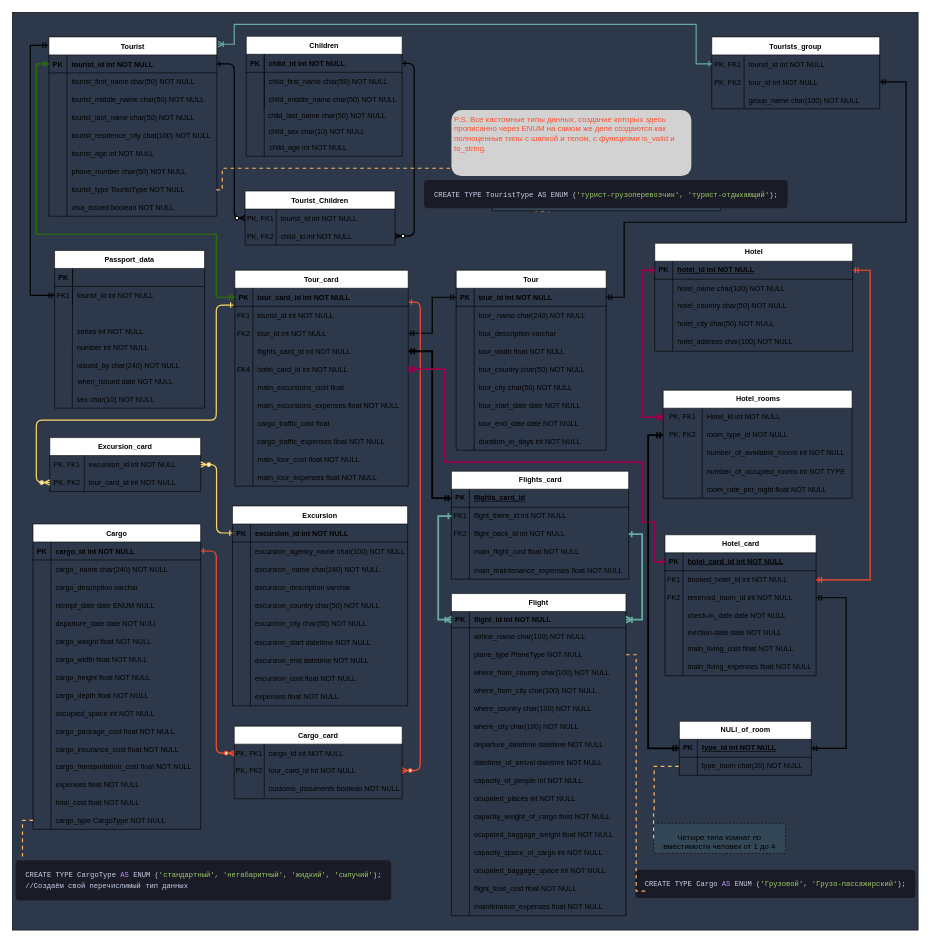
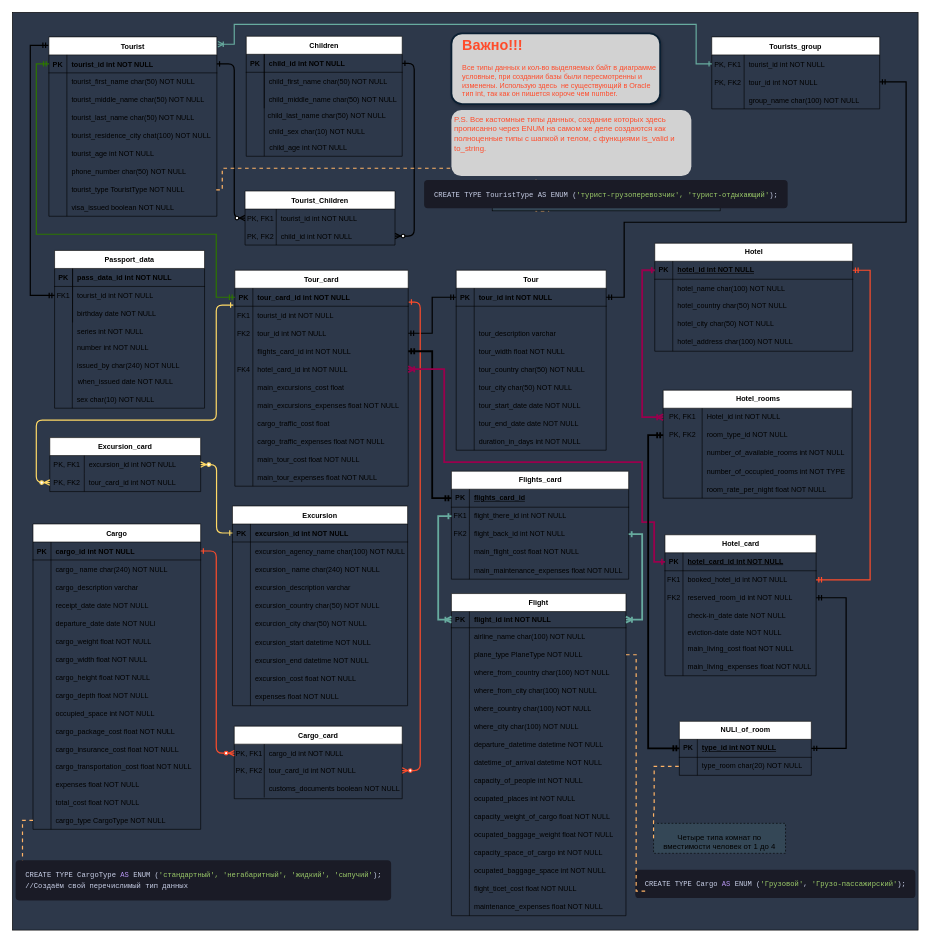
+ <mxCell id="403" value="&lt;h1&gt;&lt;font color=&quot;#ff4c2b&quot;&gt;&amp;nbsp; Важно!!!&lt;/font&gt;&lt;/h1&gt;&lt;p&gt;&lt;font color=&quot;#ff4c2b&quot;&gt;&amp;nbsp; &amp;nbsp; Все типы данных и кол-во выделяемых байт в диаграмме&amp;nbsp; &amp;nbsp; &amp;nbsp; условные, при создании базы были пересмотренны и&amp;nbsp; &amp;nbsp; &amp;nbsp; &amp;nbsp; &amp;nbsp; &amp;nbsp; изменены. Использую здесь&amp;nbsp; не существующий в Oracle&amp;nbsp; &amp;nbsp; &amp;nbsp; &amp;nbsp; тип int, так как он пишется короче чем number.&lt;/font&gt;&lt;/p&gt;" style="text;html=1;strokeColor=#0A1F32;fillColor=#D2D2D2;spacing=5;spacingTop=-20;whiteSpace=wrap;overflow=hidden;rounded=1;shadow=1;glass=0;strokeWidth=3;" parent="1" vertex="1"><mxGeometry x="752" y="55" width="348" height="118" as="geometry" /></mxCell>
+ <mxCell id="17" value="pass_data_id int NOT NULL " style="shape=partialRectangle;overflow=hidden;connectable=0;fillColor=none;top=0;left=0;bottom=0;right=0;align=left;spacingLeft=6;fontStyle=1;" parent="15" vertex="1"><mxGeometry x="30" width="220" height="30" as="geometry"><mxRectangle width="220" height="30" as="alternateBounds" /></mxGeometry></mxCell>
+ <mxCell id="23" value="birthday date NOT NULL" style="shape=partialRectangle;overflow=hidden;connectable=0;fillColor=none;top=0;left=0;bottom=0;right=0;align=left;spacingLeft=6;" parent="21" vertex="1"><mxGeometry x="30" width="220" height="30" as="geometry"><mxRectangle width="220" height="30" as="alternateBounds" /></mxGeometry></mxCell>
- <mxCell id="119" value="tour_ name char(240) NOT NULL" style="shape=partialRectangle;overflow=hidden;connectable=0;fillColor=none;top=0;left=0;bottom=0;right=0;align=left;spacingLeft=6;" parent="117" vertex="1"><mxGeometry x="30" width="220" height="30" as="geometry"><mxRectangle width="220" height="30" as="alternateBounds" /></mxGeometry></mxCell>
- <mxCell id="204" value="receipt_date date ENUM NULL " style="shape=partialRectangle;connectable=0;fillColor=none;top=0;left=0;bottom=0;right=0;align=left;spacingLeft=6;overflow=hidden;" parent="202" vertex="1"><mxGeometry x="30" width="249.5" height="30" as="geometry"><mxRectangle width="249.5" height="30" as="alternateBounds" /></mxGeometry></mxCell>
+ <mxCell id="204" value="receipt_date date NOT NULL " style="shape=partialRectangle;connectable=0;fillColor=none;top=0;left=0;bottom=0;right=0;align=left;spacingLeft=6;overflow=hidden;" parent="202" vertex="1"><mxGeometry x="30" width="249.5" height="30" as="geometry"><mxRectangle width="249.5" height="30" as="alternateBounds" /></mxGeometry></mxCell>
